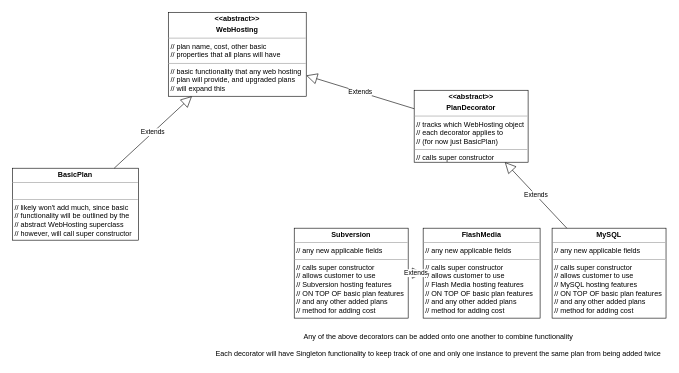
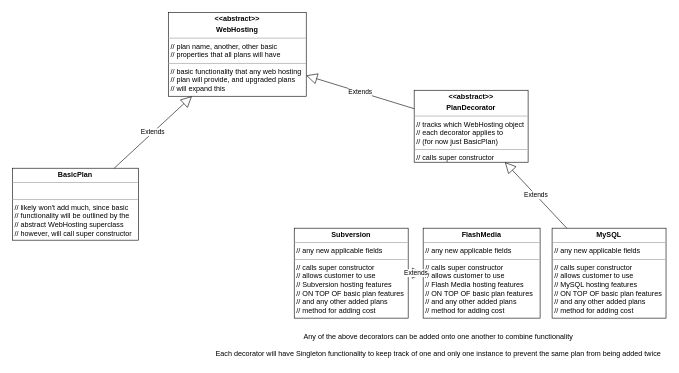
- <mxCell id="2" value="&lt;p style=&quot;margin: 0px ; margin-top: 4px ; text-align: center&quot;&gt;&lt;b&gt;&amp;lt;&amp;lt;abstract&amp;gt;&amp;gt;&lt;/b&gt;&lt;/p&gt;&lt;p style=&quot;margin: 0px ; margin-top: 4px ; text-align: center&quot;&gt;&lt;b&gt;WebHosting&lt;/b&gt;&lt;/p&gt;&lt;hr size=&quot;1&quot;&gt;&lt;p style=&quot;margin: 0px ; margin-left: 4px&quot;&gt;// plan name, cost, other basic&lt;/p&gt;&lt;p style=&quot;margin: 0px ; margin-left: 4px&quot;&gt;// properties that all plans will have&lt;/p&gt;&lt;hr size=&quot;1&quot;&gt;&lt;p style=&quot;margin: 0px ; margin-left: 4px&quot;&gt;// basic functionality that any web hosting&lt;/p&gt;&lt;p style=&quot;margin: 0px ; margin-left: 4px&quot;&gt;// plan will provide, and upgraded plans&lt;/p&gt;&lt;p style=&quot;margin: 0px ; margin-left: 4px&quot;&gt;// will expand this&lt;/p&gt;" style="verticalAlign=top;align=left;overflow=fill;fontSize=12;fontFamily=Helvetica;html=1;" vertex="1" parent="1"><mxGeometry x="280" y="20" width="230" height="140" as="geometry" /></mxCell>
+ <mxCell id="2" value="&lt;p style=&quot;margin: 0px ; margin-top: 4px ; text-align: center&quot;&gt;&lt;b&gt;&amp;lt;&amp;lt;abstract&amp;gt;&amp;gt;&lt;/b&gt;&lt;/p&gt;&lt;p style=&quot;margin: 0px ; margin-top: 4px ; text-align: center&quot;&gt;&lt;b&gt;WebHosting&lt;/b&gt;&lt;/p&gt;&lt;hr size=&quot;1&quot;&gt;&lt;p style=&quot;margin: 0px ; margin-left: 4px&quot;&gt;// plan name, another, other basic&lt;/p&gt;&lt;p style=&quot;margin: 0px ; margin-left: 4px&quot;&gt;// properties that all plans will have&lt;/p&gt;&lt;hr size=&quot;1&quot;&gt;&lt;p style=&quot;margin: 0px ; margin-left: 4px&quot;&gt;// basic functionality that any web hosting&lt;/p&gt;&lt;p style=&quot;margin: 0px ; margin-left: 4px&quot;&gt;// plan will provide, and upgraded plans&lt;/p&gt;&lt;p style=&quot;margin: 0px ; margin-left: 4px&quot;&gt;// will expand this&lt;/p&gt;" style="verticalAlign=top;align=left;overflow=fill;fontSize=12;fontFamily=Helvetica;html=1;" vertex="1" parent="1"><mxGeometry x="280" y="20" width="230" height="140" as="geometry" /></mxCell>
